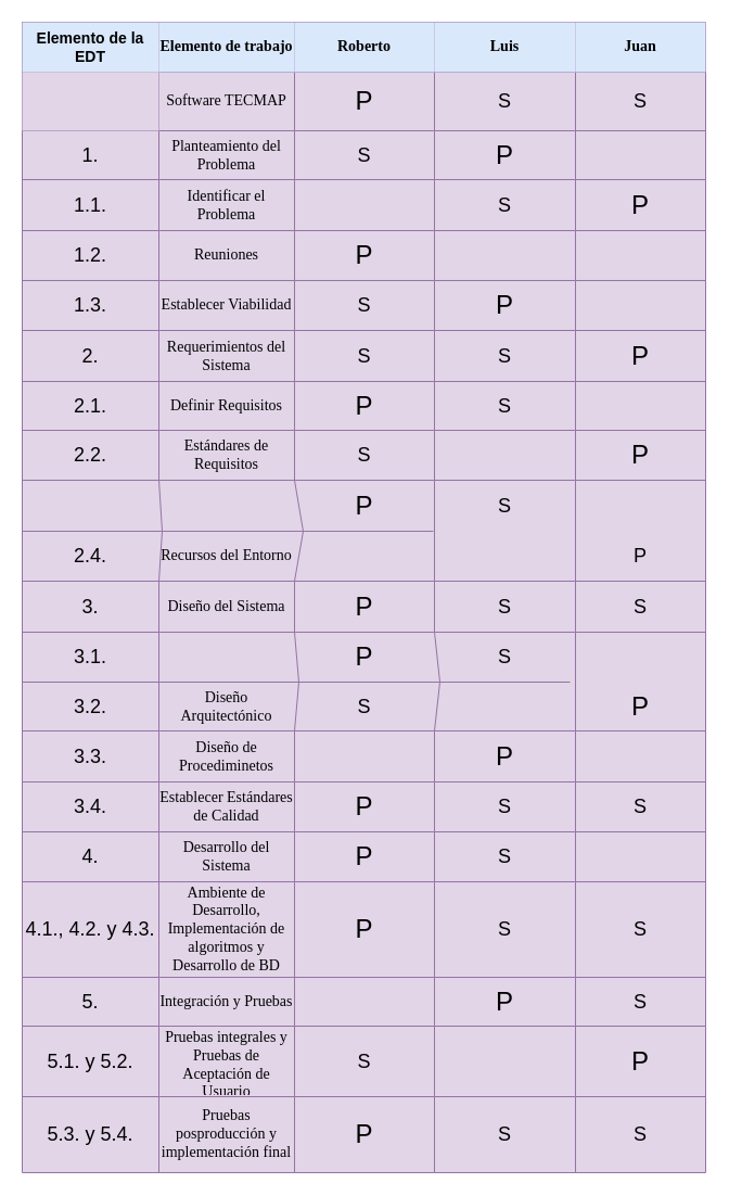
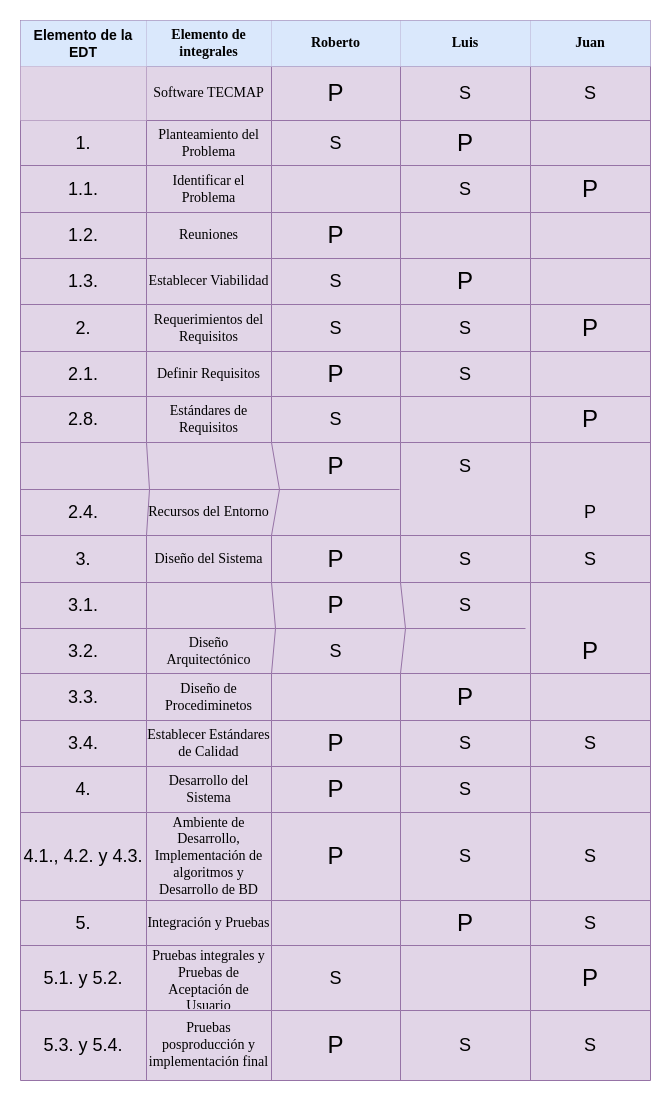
- <mxCell id="5" value="&lt;font face=&quot;Times New Roman&quot; style=&quot;font-size: 14px&quot;&gt;&lt;b&gt;Elemento de trabajo&lt;/b&gt;&lt;/font&gt;" style="shape=partialRectangle;html=1;whiteSpace=wrap;connectable=0;overflow=hidden;fillColor=#dae8fc;top=0;left=0;bottom=0;right=0;strokeColor=#6c8ebf;" parent="3" vertex="1"><mxGeometry x="126" width="125" height="46" as="geometry" /></mxCell>
+ <mxCell id="5" value="&lt;font face=&quot;Times New Roman&quot; style=&quot;font-size: 14px&quot;&gt;&lt;b&gt;Elemento de integrales&lt;/b&gt;&lt;/font&gt;" style="shape=partialRectangle;html=1;whiteSpace=wrap;connectable=0;overflow=hidden;fillColor=#dae8fc;top=0;left=0;bottom=0;right=0;strokeColor=#6c8ebf;" parent="3" vertex="1"><mxGeometry x="126" width="125" height="46" as="geometry" /></mxCell>
- <mxCell id="41" value="&lt;font style=&quot;font-size: 14px&quot; face=&quot;Times New Roman&quot;&gt;Requerimientos del Sistema&lt;/font&gt;" style="shape=partialRectangle;html=1;whiteSpace=wrap;connectable=0;overflow=hidden;fillColor=none;top=0;left=0;bottom=0;right=0;" parent="39" vertex="1"><mxGeometry x="126" width="125" height="47" as="geometry" /></mxCell>
+ <mxCell id="41" value="&lt;font style=&quot;font-size: 14px&quot; face=&quot;Times New Roman&quot;&gt;Requerimientos del Requisitos&lt;/font&gt;" style="shape=partialRectangle;html=1;whiteSpace=wrap;connectable=0;overflow=hidden;fillColor=none;top=0;left=0;bottom=0;right=0;" parent="39" vertex="1"><mxGeometry x="126" width="125" height="47" as="geometry" /></mxCell>
- <mxCell id="52" value="&lt;font style=&quot;font-size: 18px&quot;&gt;2.2.&lt;/font&gt;" style="shape=partialRectangle;html=1;whiteSpace=wrap;connectable=0;overflow=hidden;fillColor=none;top=0;left=0;bottom=0;right=0;" parent="51" vertex="1"><mxGeometry width="126" height="46" as="geometry" /></mxCell>
+ <mxCell id="52" value="&lt;font style=&quot;font-size: 18px&quot;&gt;2.8.&lt;/font&gt;" style="shape=partialRectangle;html=1;whiteSpace=wrap;connectable=0;overflow=hidden;fillColor=none;top=0;left=0;bottom=0;right=0;" parent="51" vertex="1"><mxGeometry width="126" height="46" as="geometry" /></mxCell>
